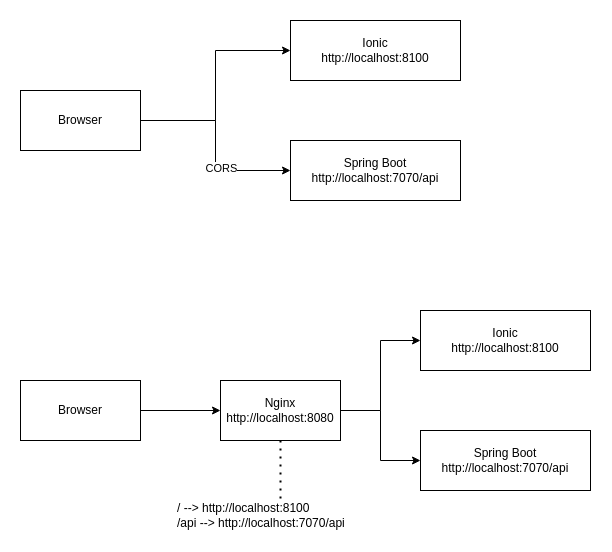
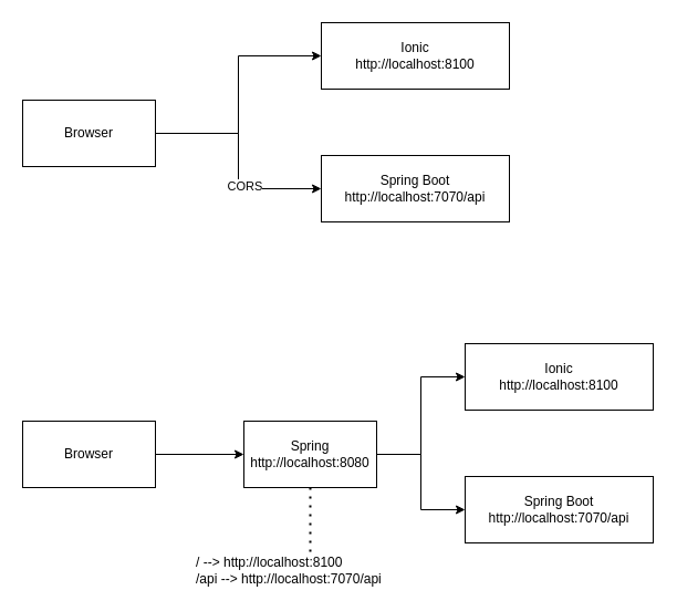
- <mxCell id="14" value="Nginx&lt;br&gt;http://localhost:8080" style="rounded=0;whiteSpace=wrap;html=1;" vertex="1" parent="1"><mxGeometry x="220" y="380" width="120" height="60" as="geometry" /></mxCell>
+ <mxCell id="14" value="Spring&lt;br&gt;http://localhost:8080" style="rounded=0;whiteSpace=wrap;html=1;" vertex="1" parent="1"><mxGeometry x="220" y="380" width="120" height="60" as="geometry" /></mxCell>
